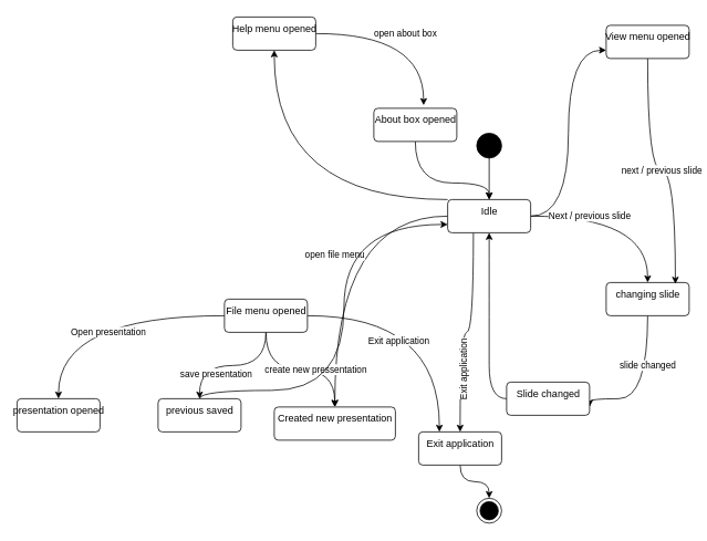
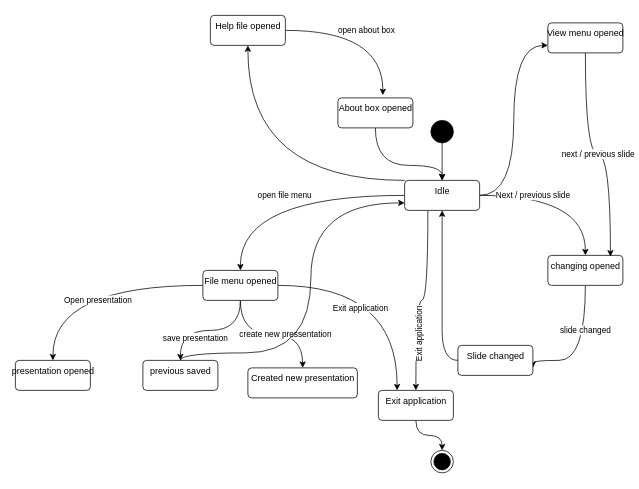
- <mxCell id="25" value="Help menu opened" style="html=1;align=center;verticalAlign=top;rounded=1;absoluteArcSize=1;arcSize=10;dashed=0;" vertex="1" parent="1"><mxGeometry x="280" y="20" width="100" height="40" as="geometry" /></mxCell>
+ <mxCell id="25" value="Help file opened" style="html=1;align=center;verticalAlign=top;rounded=1;absoluteArcSize=1;arcSize=10;dashed=0;" vertex="1" parent="1"><mxGeometry x="280" y="20" width="100" height="40" as="geometry" /></mxCell>
- <mxCell id="4" value="open file menu" style="edgeStyle=orthogonalEdgeStyle;curved=1;rounded=0;orthogonalLoop=1;jettySize=auto;html=1;" edge="1" parent="1" source="9" target="30"><mxGeometry relative="1" as="geometry" /></mxCell>
+ <mxCell id="4" value="open file menu" style="edgeStyle=orthogonalEdgeStyle;curved=1;rounded=0;orthogonalLoop=1;jettySize=auto;html=1;entryX=0.5;entryY=0;entryDx=0;entryDy=0;" edge="1" parent="1" source="9" target="21"><mxGeometry relative="1" as="geometry" /></mxCell>
- <mxCell id="14" value="changing slide" style="html=1;align=center;verticalAlign=top;rounded=1;absoluteArcSize=1;arcSize=10;dashed=0;" vertex="1" parent="1"><mxGeometry x="730" y="340" width="100" height="40" as="geometry" /></mxCell>
+ <mxCell id="14" value="changing opened" style="html=1;align=center;verticalAlign=top;rounded=1;absoluteArcSize=1;arcSize=10;dashed=0;" vertex="1" parent="1"><mxGeometry x="730" y="340" width="100" height="40" as="geometry" /></mxCell>
